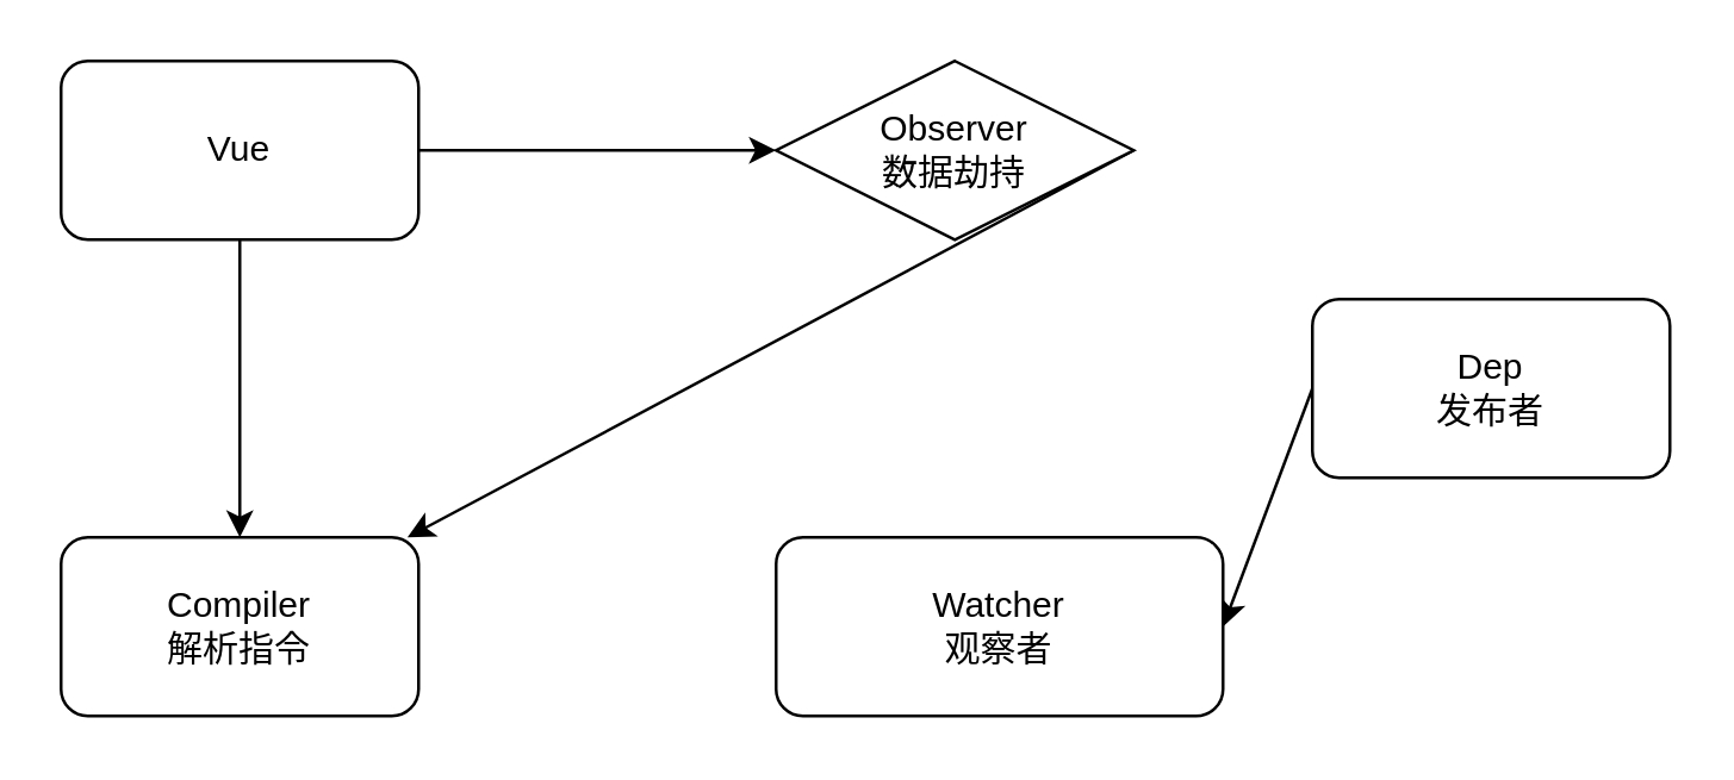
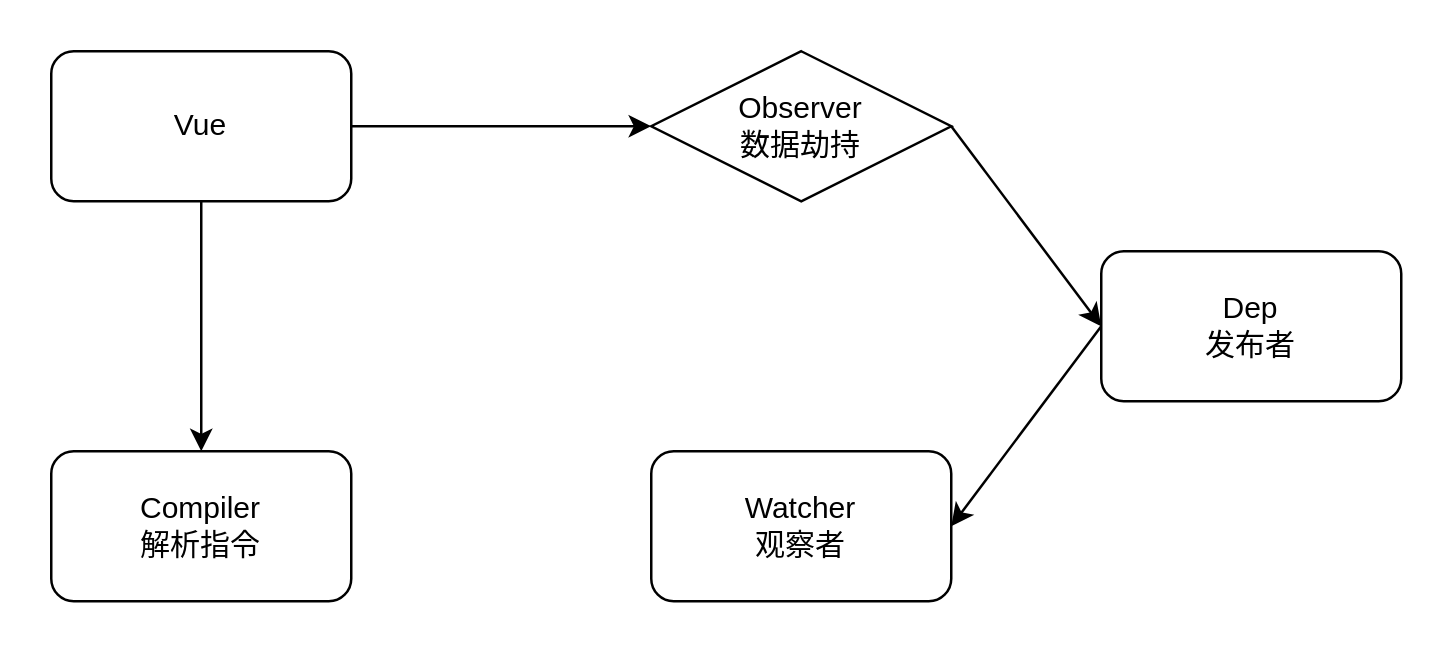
- <mxCell id="5" style="edgeStyle=none;html=1;exitX=1;exitY=0.5;exitDx=0;exitDy=0;strokeColor=#000000;" edge="1" parent="1" source="6" target="10"><mxGeometry relative="1" as="geometry" /></mxCell>
+ <mxCell id="5" style="edgeStyle=none;html=1;exitX=1;exitY=0.5;exitDx=0;exitDy=0;entryX=0;entryY=0.5;entryDx=0;entryDy=0;strokeColor=#000000;" edge="1" parent="1" source="6" target="8"><mxGeometry relative="1" as="geometry" /></mxCell>
- <mxCell id="9" value="&lt;font color=&quot;#000000&quot;&gt;Watcher&lt;br&gt;观察者&lt;/font&gt;" style="rounded=1;whiteSpace=wrap;html=1;strokeColor=#000000;" vertex="1" parent="1"><mxGeometry x="260" y="180" width="150" height="60" as="geometry" /></mxCell>
+ <mxCell id="9" value="&lt;font color=&quot;#000000&quot;&gt;Watcher&lt;br&gt;观察者&lt;/font&gt;" style="rounded=1;whiteSpace=wrap;html=1;strokeColor=#000000;" vertex="1" parent="1"><mxGeometry x="260" y="180" width="120" height="60" as="geometry" /></mxCell>
